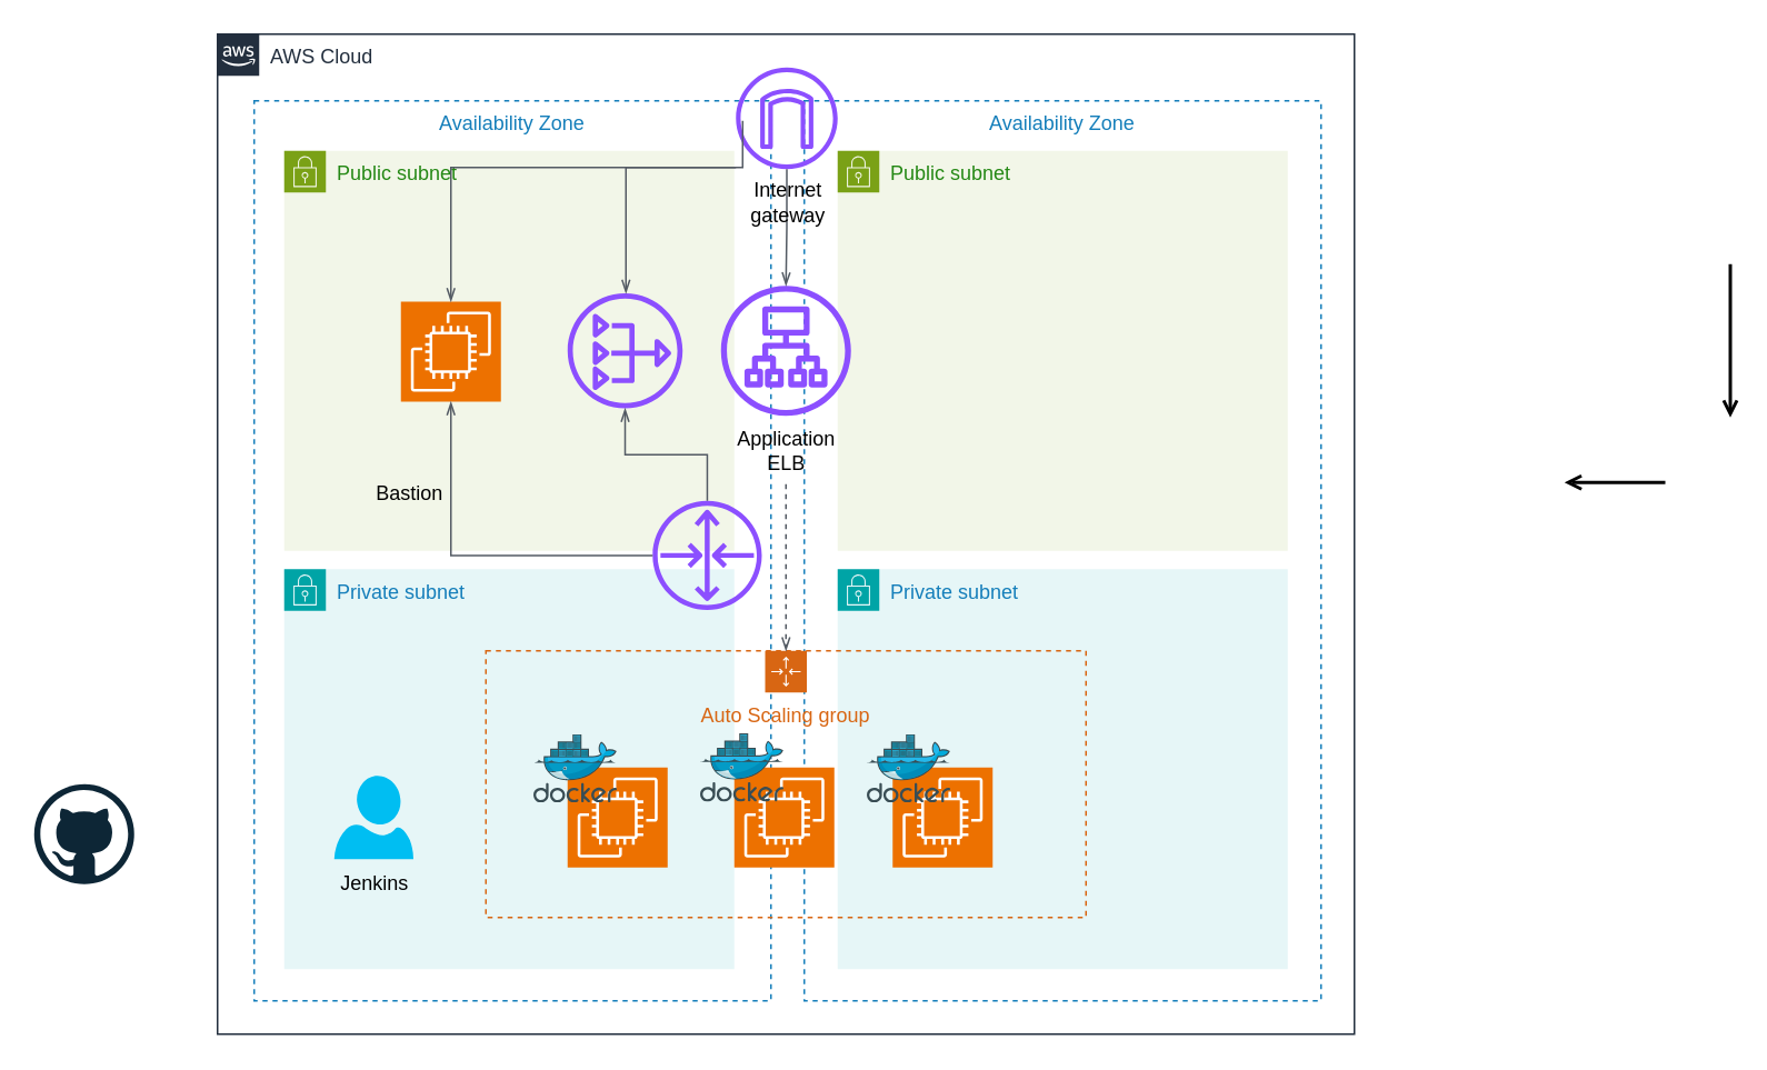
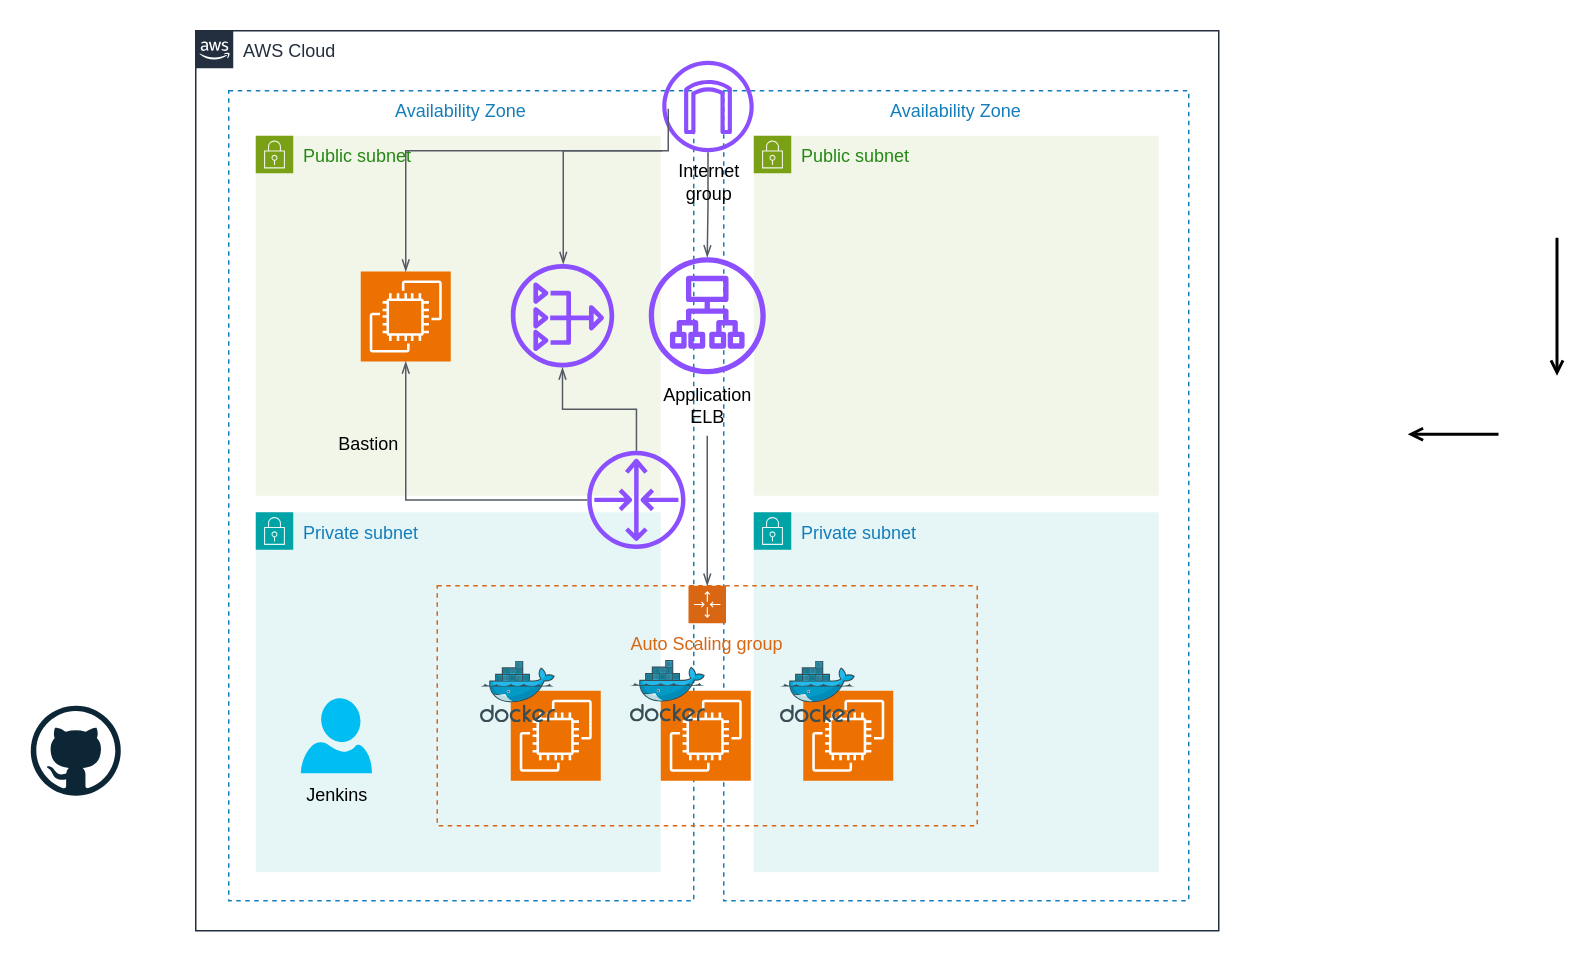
- <mxCell id="26" value="Internet&lt;div&gt;gateway&lt;/div&gt;" style="text;html=1;align=center;verticalAlign=middle;resizable=0;points=[];autosize=1;strokeColor=none;fillColor=none;" vertex="1" parent="2"><mxGeometry x="306.5" y="81" width="70" height="40" as="geometry" /></mxCell>
+ <mxCell id="26" value="Internet&lt;div&gt;group&lt;/div&gt;" style="text;html=1;align=center;verticalAlign=middle;resizable=0;points=[];autosize=1;strokeColor=none;fillColor=none;" vertex="1" parent="2"><mxGeometry x="306.5" y="81" width="70" height="40" as="geometry" /></mxCell>
- <mxCell id="29" value="" style="edgeStyle=orthogonalEdgeStyle;html=1;endArrow=openThin;elbow=vertical;startArrow=none;endFill=0;strokeColor=#545B64;rounded=0;entryX=0.5;entryY=0;entryDx=0;entryDy=0;dashed=1;" edge="1" parent="2" source="25" target="14"><mxGeometry width="100" relative="1" as="geometry"><mxPoint x="352" y="91" as="sourcePoint" /><mxPoint x="351" y="161" as="targetPoint" /></mxGeometry></mxCell>
+ <mxCell id="29" value="" style="edgeStyle=orthogonalEdgeStyle;html=1;endArrow=openThin;elbow=vertical;startArrow=none;endFill=0;strokeColor=#545B64;rounded=0;entryX=0.5;entryY=0;entryDx=0;entryDy=0;" edge="1" parent="2" source="25" target="14"><mxGeometry width="100" relative="1" as="geometry"><mxPoint x="352" y="91" as="sourcePoint" /><mxPoint x="351" y="161" as="targetPoint" /></mxGeometry></mxCell>
